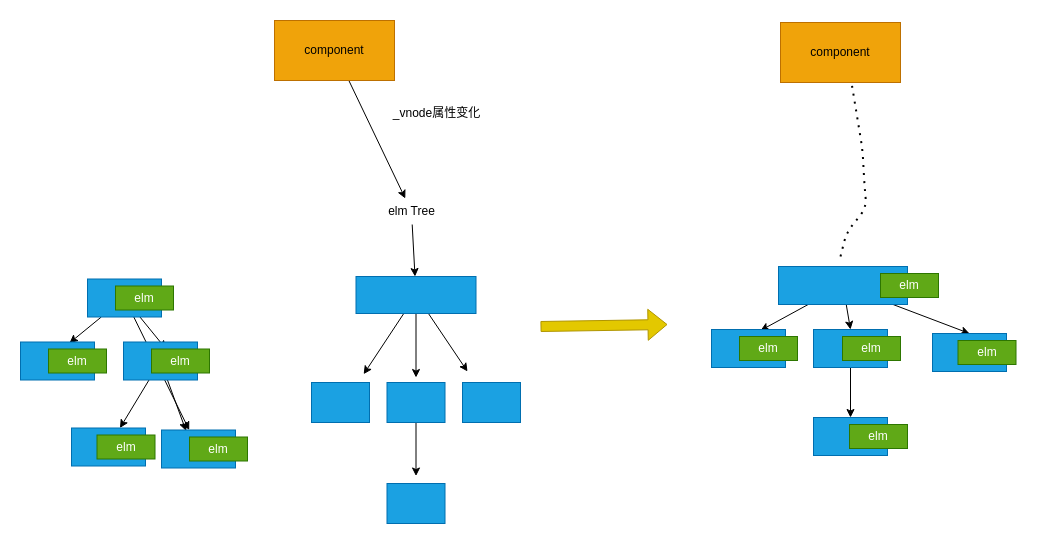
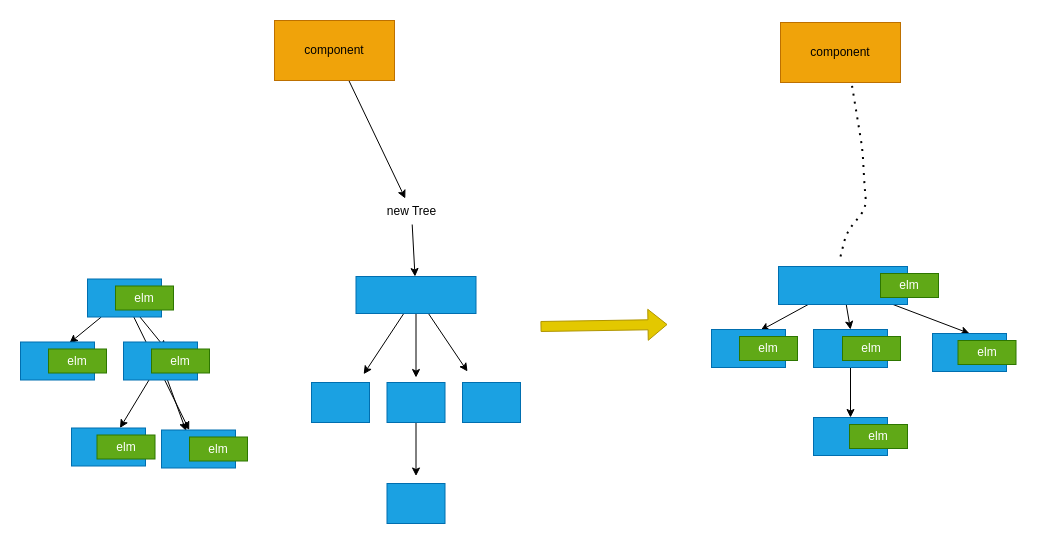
- <mxCell id="47" value="_vnode属性变化" style="text;html=1;align=center;verticalAlign=middle;resizable=0;points=[];autosize=1;strokeColor=none;fillColor=none;" vertex="1" parent="1"><mxGeometry x="383" y="100" width="105" height="26" as="geometry" /></mxCell>
- <mxCell id="5" value="elm Tree" style="text;html=1;align=center;verticalAlign=middle;resizable=0;points=[];autosize=1;strokeColor=none;fillColor=none;" vertex="1" parent="1"><mxGeometry x="377.5" y="198" width="67" height="26" as="geometry" /></mxCell>
+ <mxCell id="5" value="new Tree" style="text;html=1;align=center;verticalAlign=middle;resizable=0;points=[];autosize=1;strokeColor=none;fillColor=none;" vertex="1" parent="1"><mxGeometry x="377.5" y="198" width="67" height="26" as="geometry" /></mxCell>
